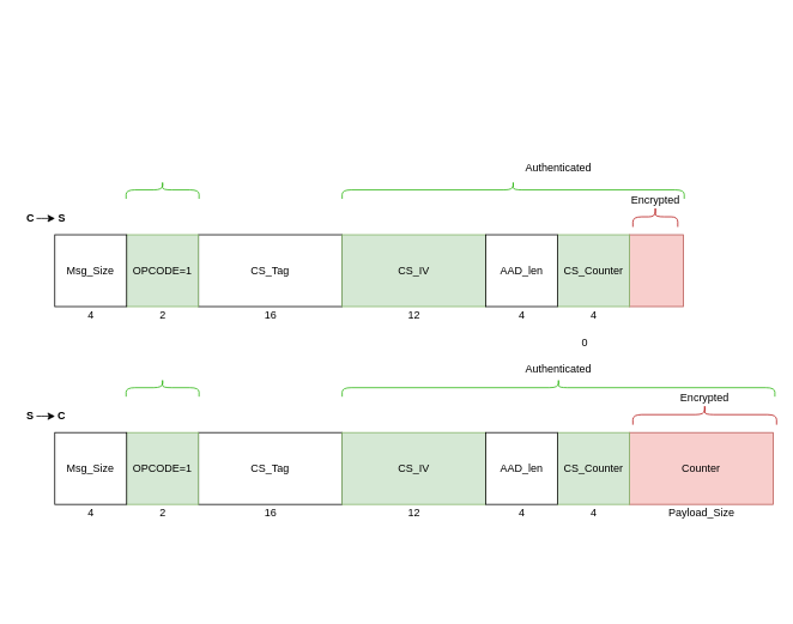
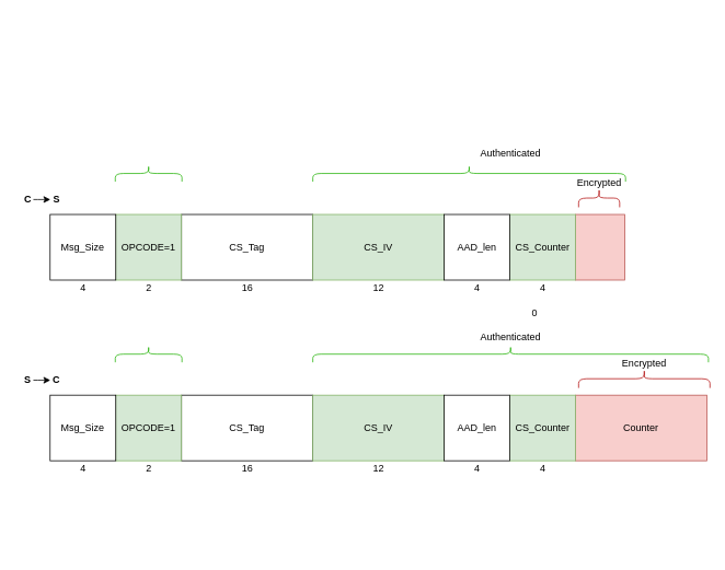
- <mxCell id="34" value="Payload_Size" style="text;html=1;align=center;verticalAlign=middle;resizable=0;points=[];autosize=1;strokeColor=none;" parent="1" vertex="1"><mxGeometry x="735" y="561.31" width="90" height="20" as="geometry" /></mxCell>
